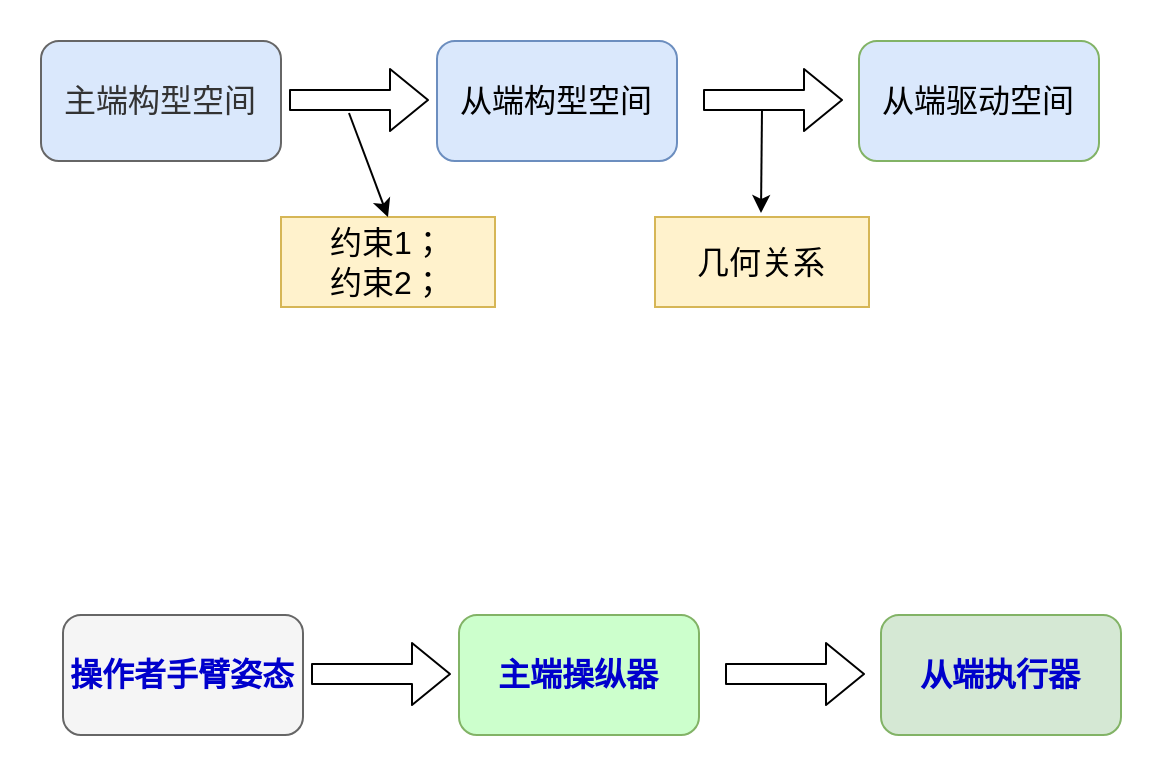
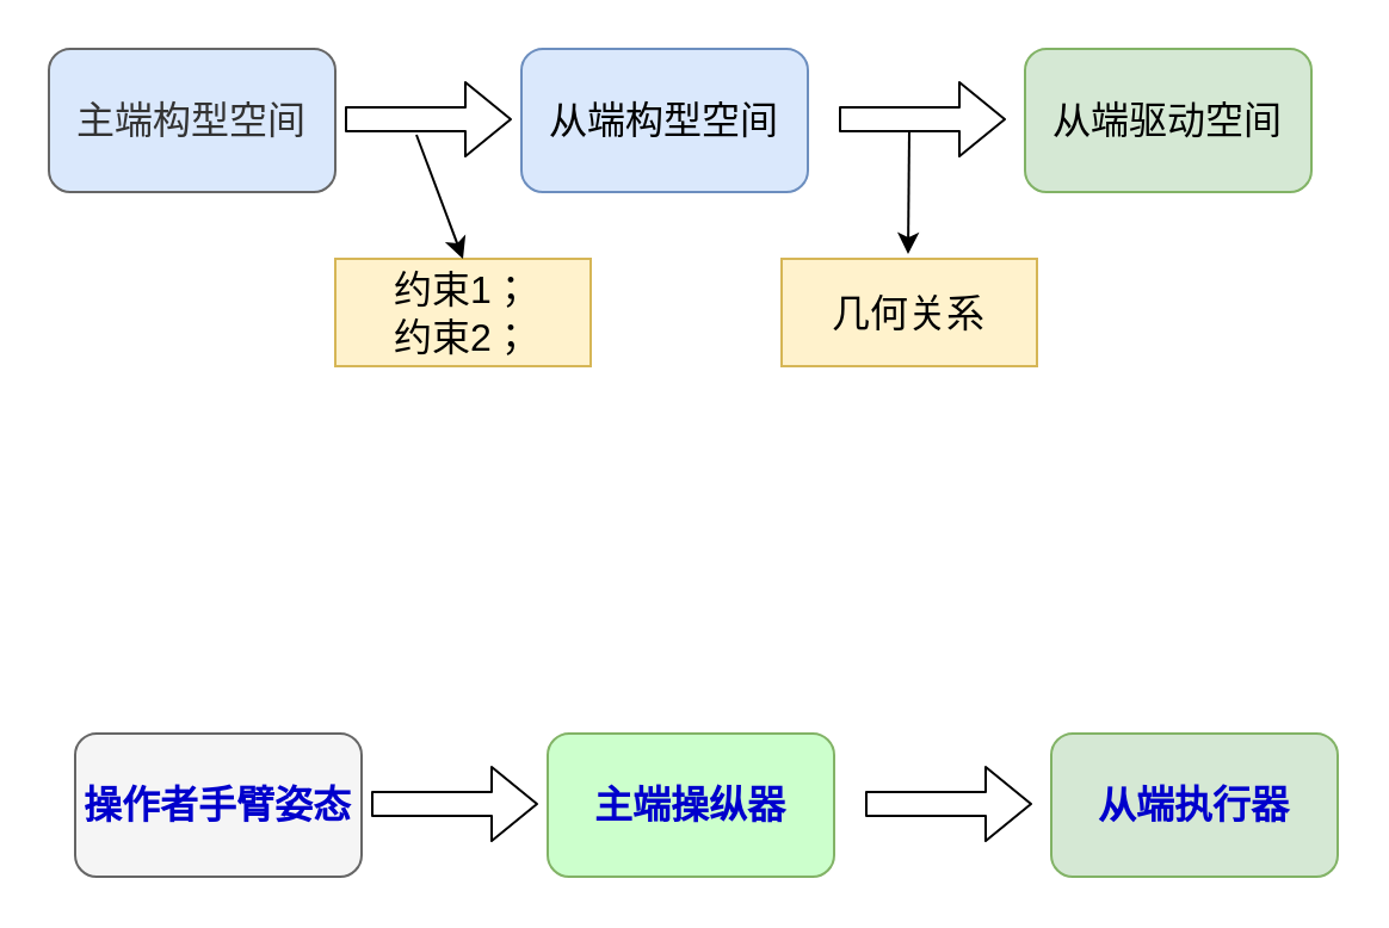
- <mxCell id="4" value="从端驱动空间" style="rounded=1;whiteSpace=wrap;html=1;fontSize=16;fillColor=#dae8fc;strokeColor=#82b366;" parent="1" vertex="1"><mxGeometry x="429" y="20" width="120" height="60" as="geometry" /></mxCell>
+ <mxCell id="4" value="从端驱动空间" style="rounded=1;whiteSpace=wrap;html=1;fontSize=16;fillColor=#d5e8d4;strokeColor=#82b366;" parent="1" vertex="1"><mxGeometry x="429" y="20" width="120" height="60" as="geometry" /></mxCell>
